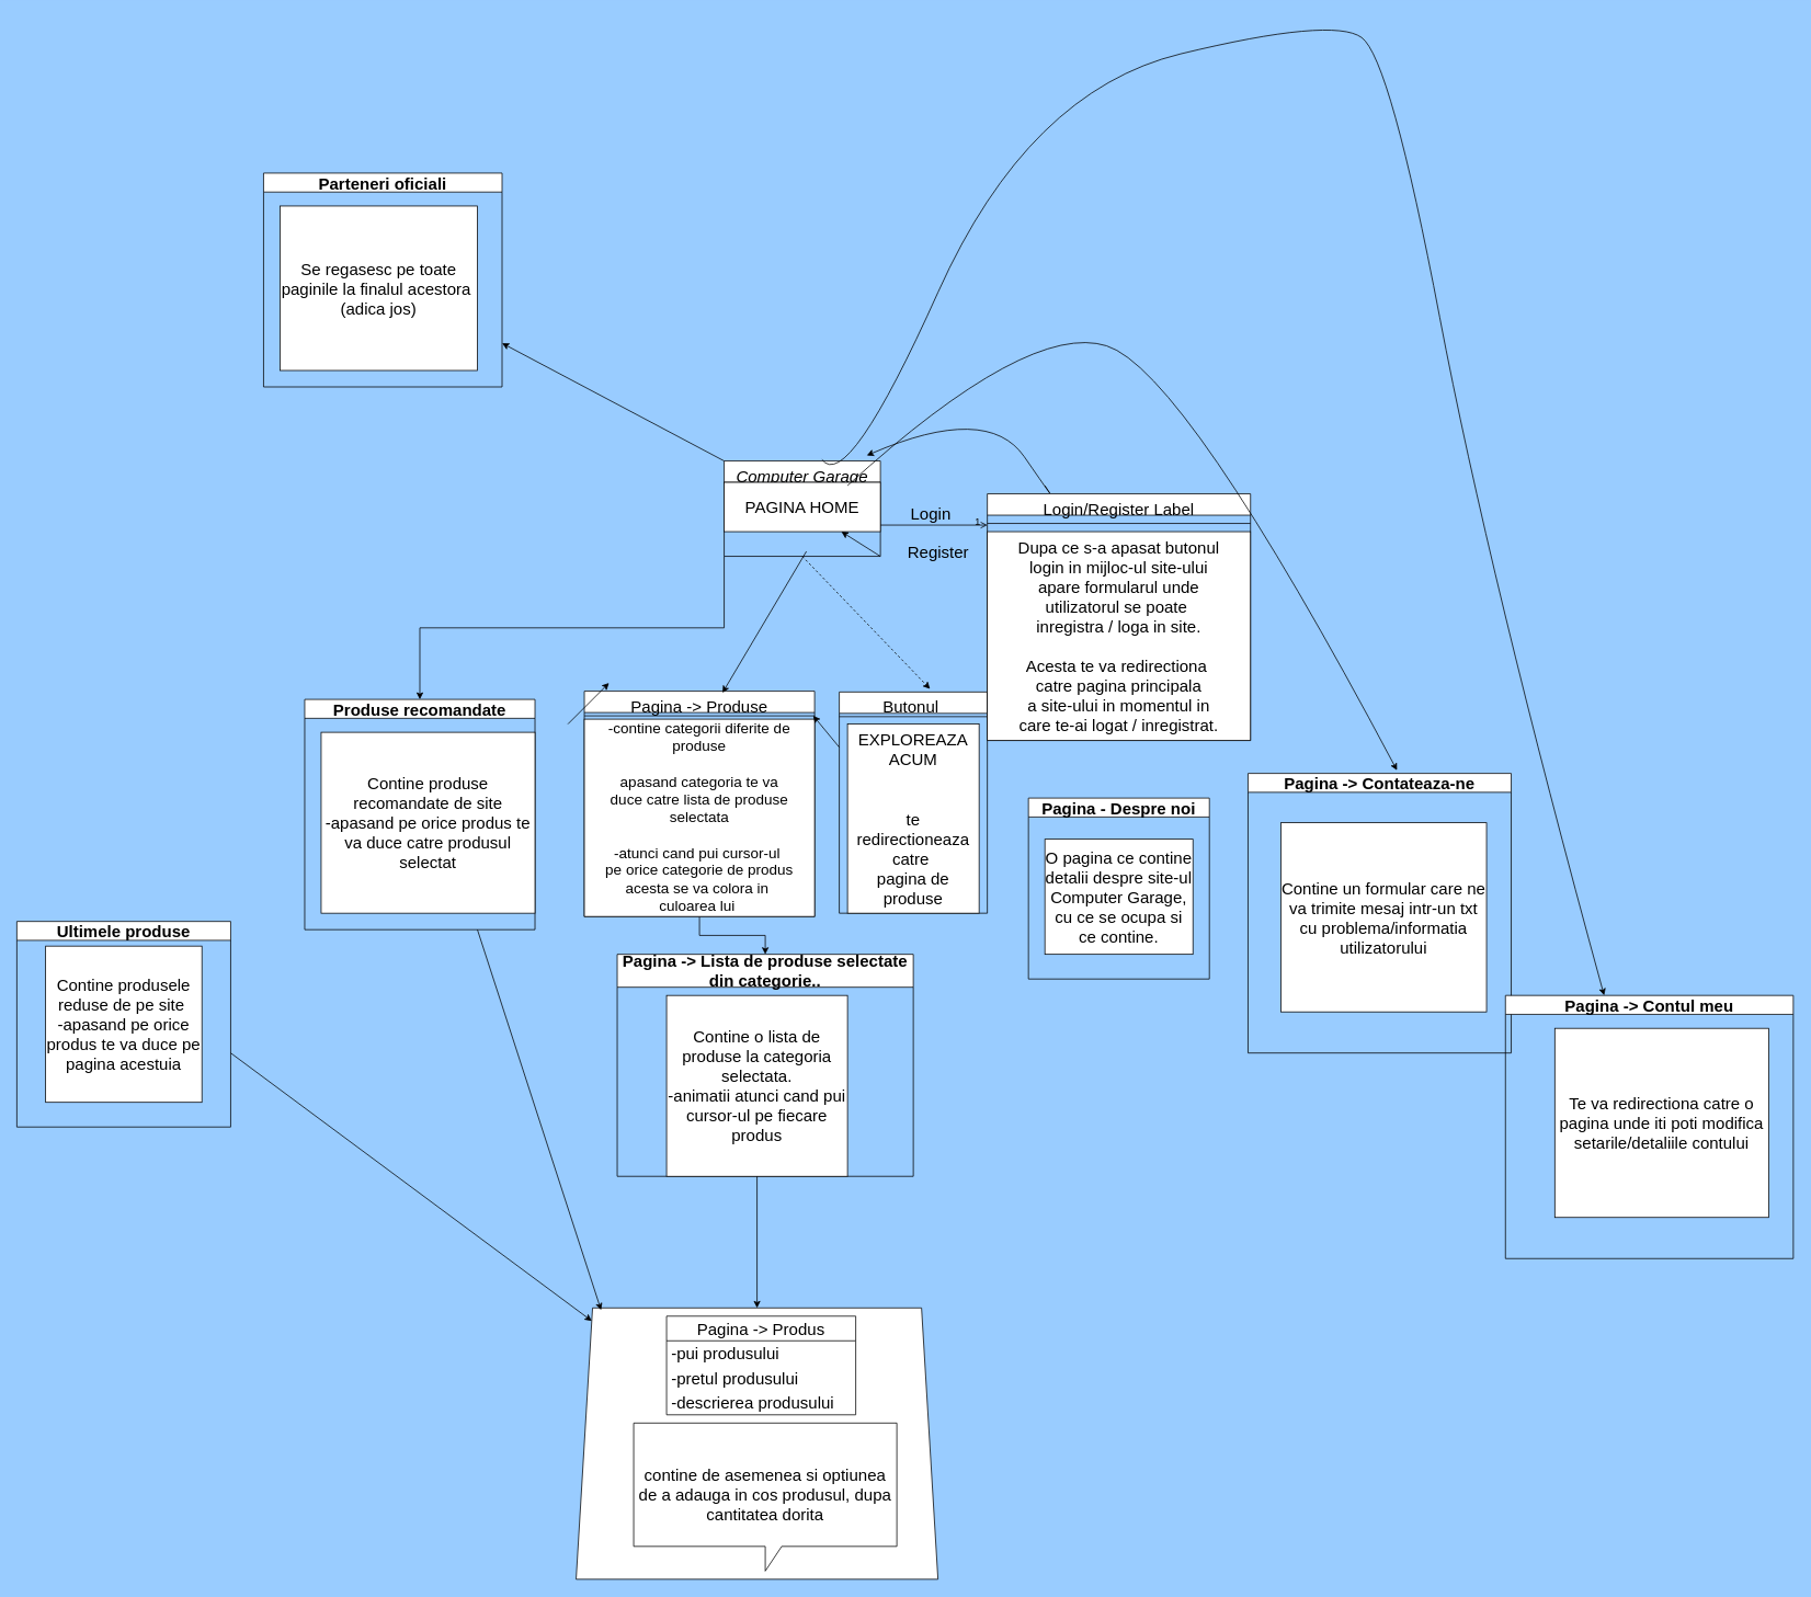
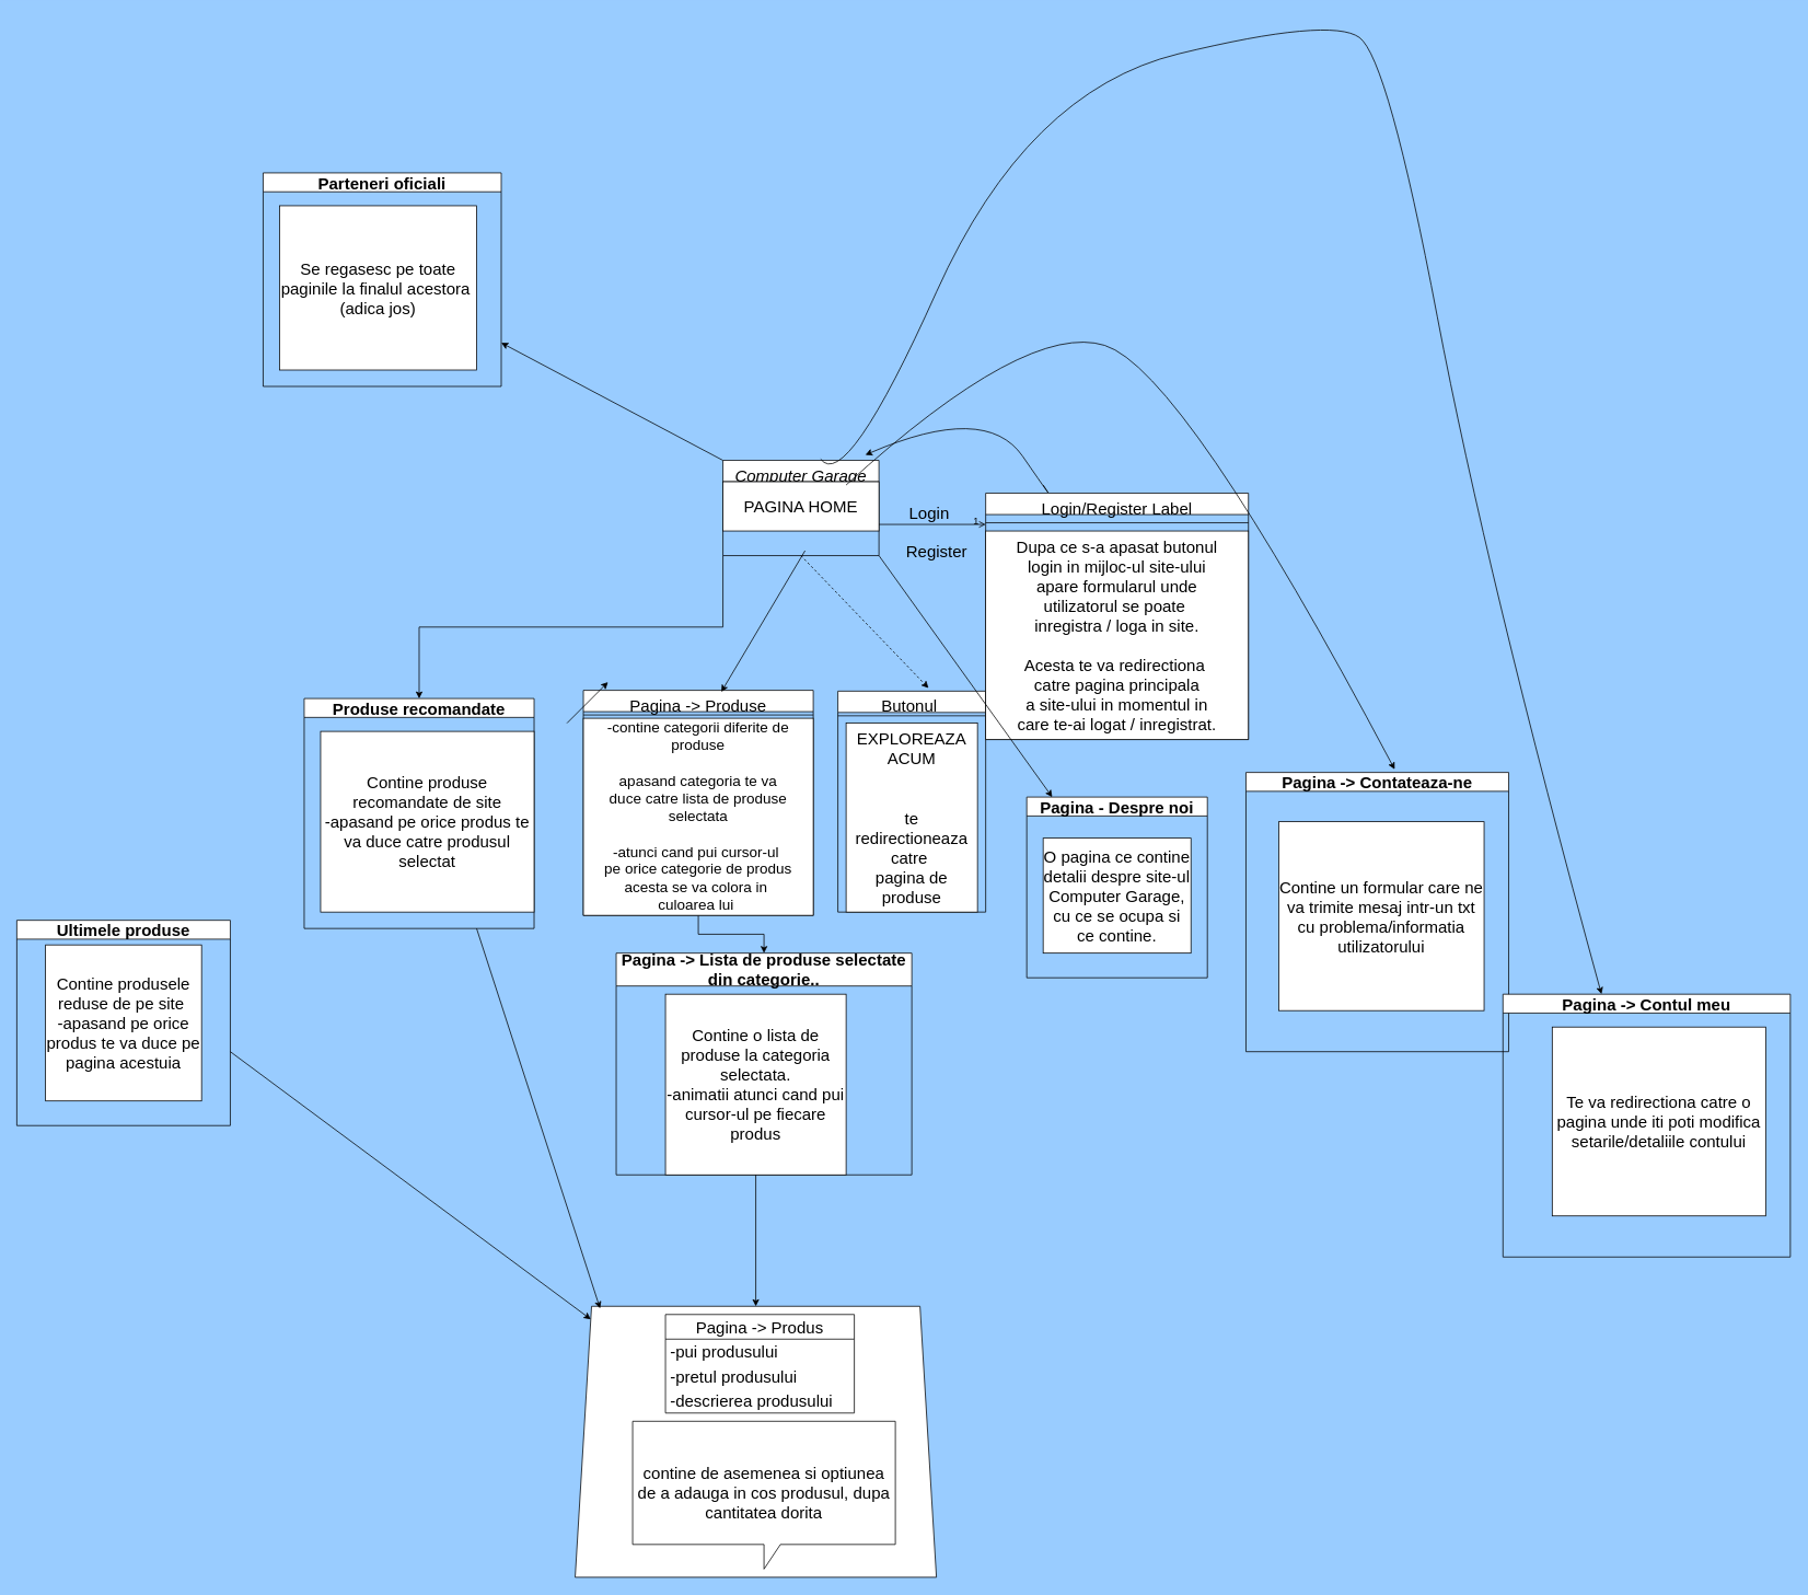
- <mxCell id="37" value="" style="endArrow=classic;html=1;rounded=0;exitX=1;exitY=1;exitDx=0;exitDy=0;" parent="1" source="3" target="4" edge="1"><mxGeometry width="50" height="50" relative="1" as="geometry"><mxPoint x="1070" y="670" as="sourcePoint" /><mxPoint x="1330" y="900" as="targetPoint" /></mxGeometry></mxCell>
+ <mxCell id="37" value="" style="endArrow=classic;html=1;rounded=0;exitX=1;exitY=1;exitDx=0;exitDy=0;" parent="1" source="3" target="38" edge="1"><mxGeometry width="50" height="50" relative="1" as="geometry"><mxPoint x="1070" y="670" as="sourcePoint" /><mxPoint x="1330" y="900" as="targetPoint" /></mxGeometry></mxCell>
- <mxCell id="21" value="" style="endArrow=classic;html=1;rounded=0;entryX=0.994;entryY=0.109;entryDx=0;entryDy=0;entryPerimeter=0;exitX=0;exitY=0.25;exitDx=0;exitDy=0;" parent="1" source="9" target="6" edge="1"><mxGeometry width="50" height="50" relative="1" as="geometry"><mxPoint x="1080" y="910" as="sourcePoint" /><mxPoint x="990" y="910" as="targetPoint" /><Array as="points" /></mxGeometry></mxCell>
